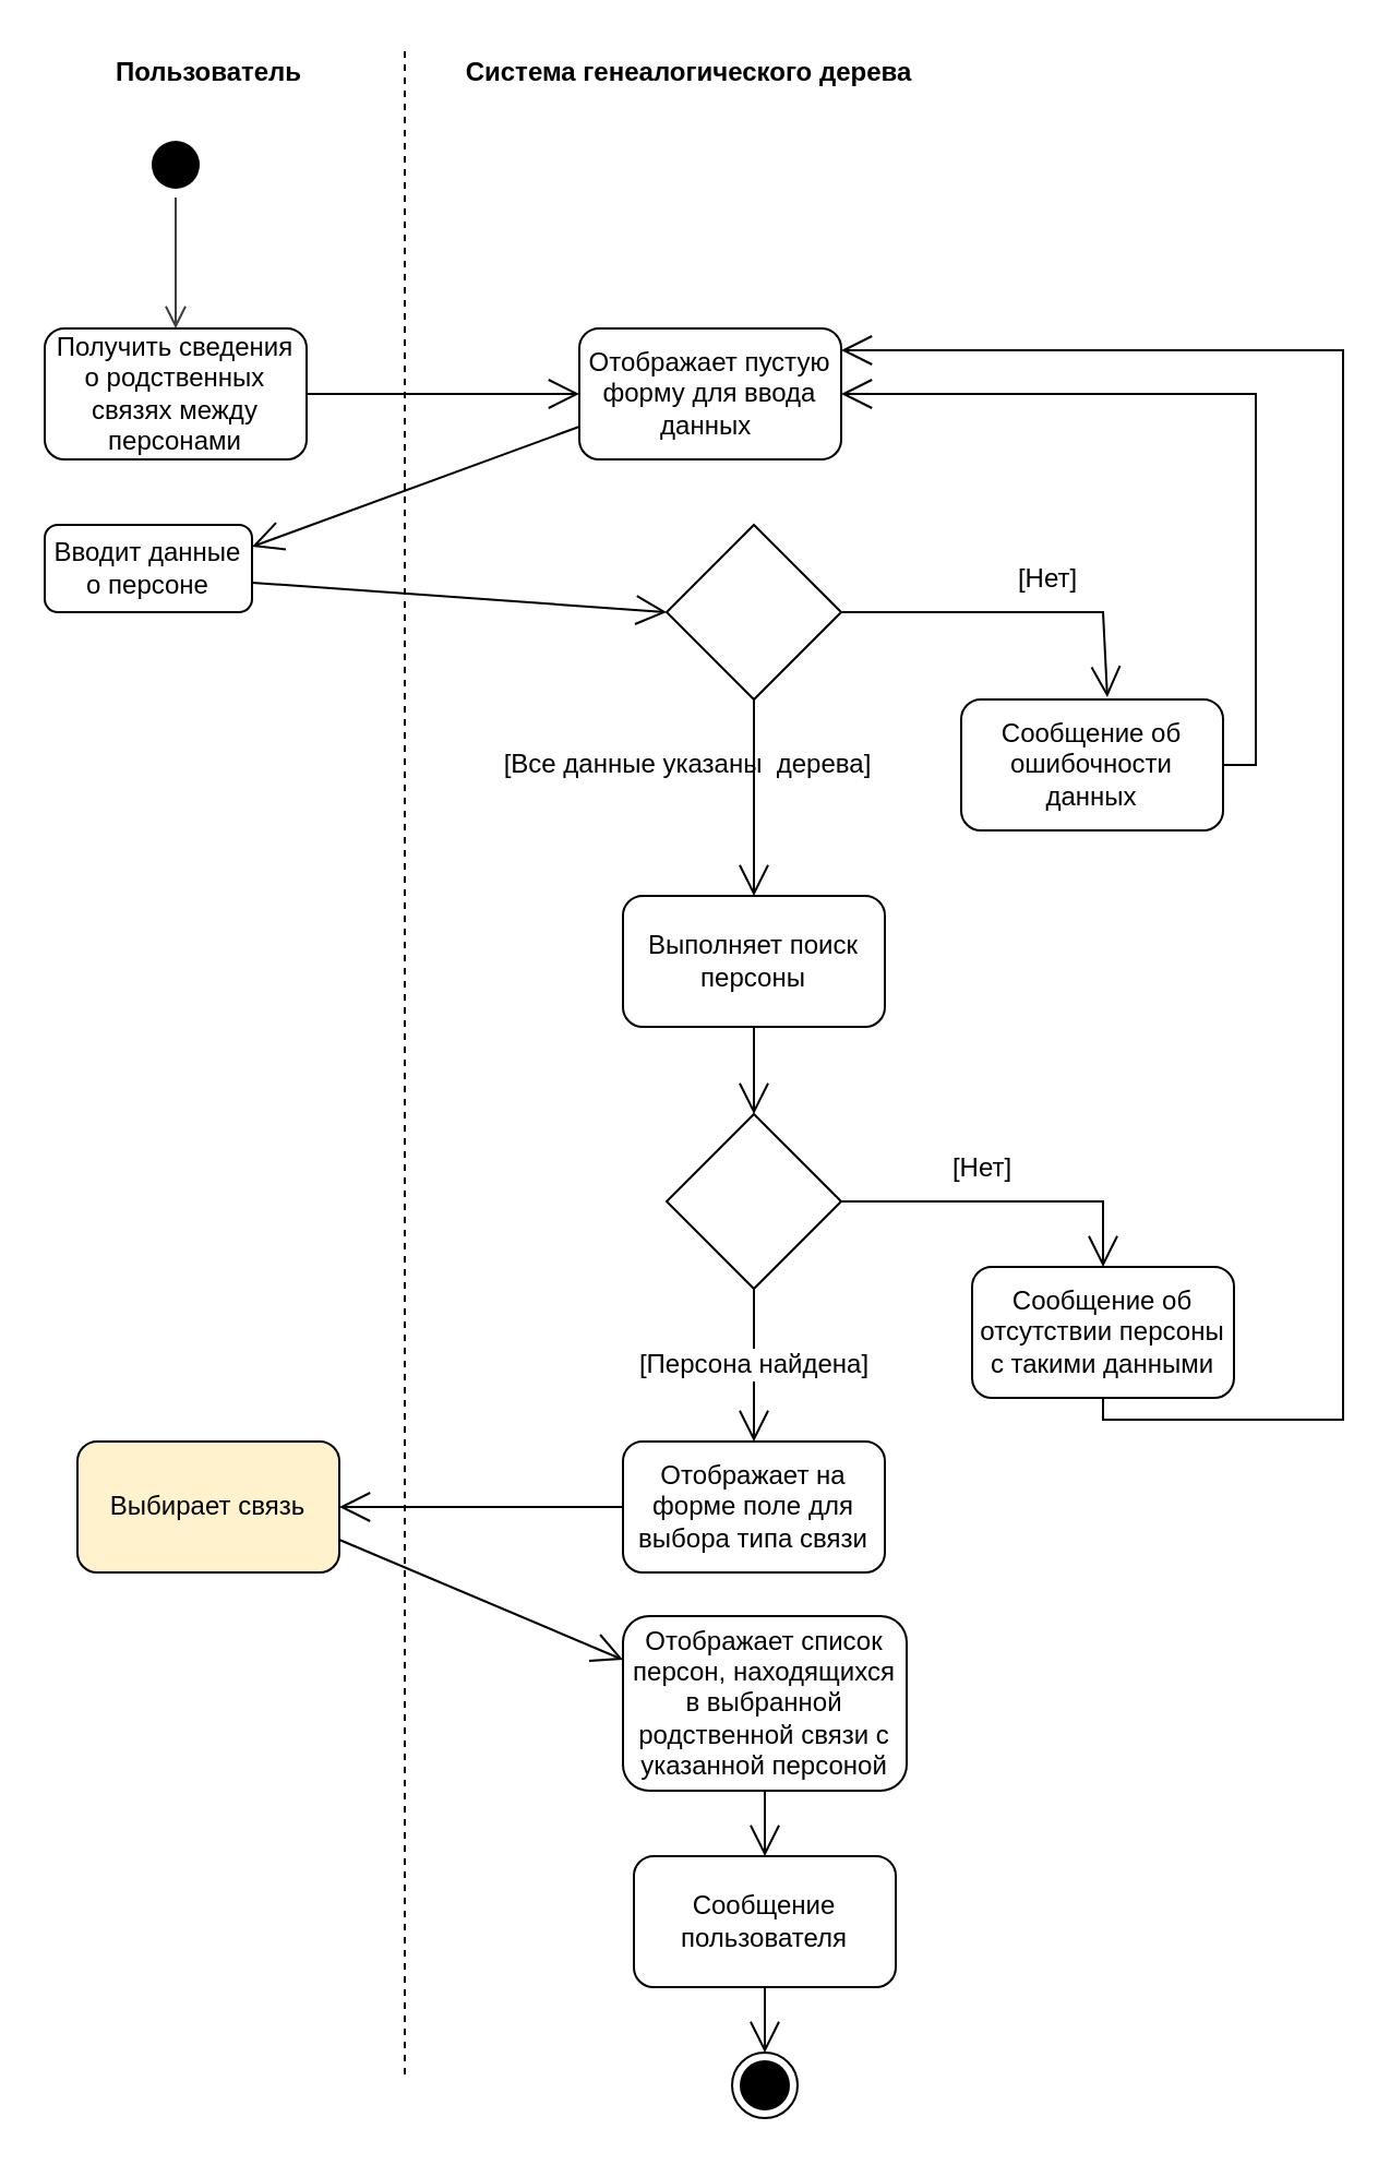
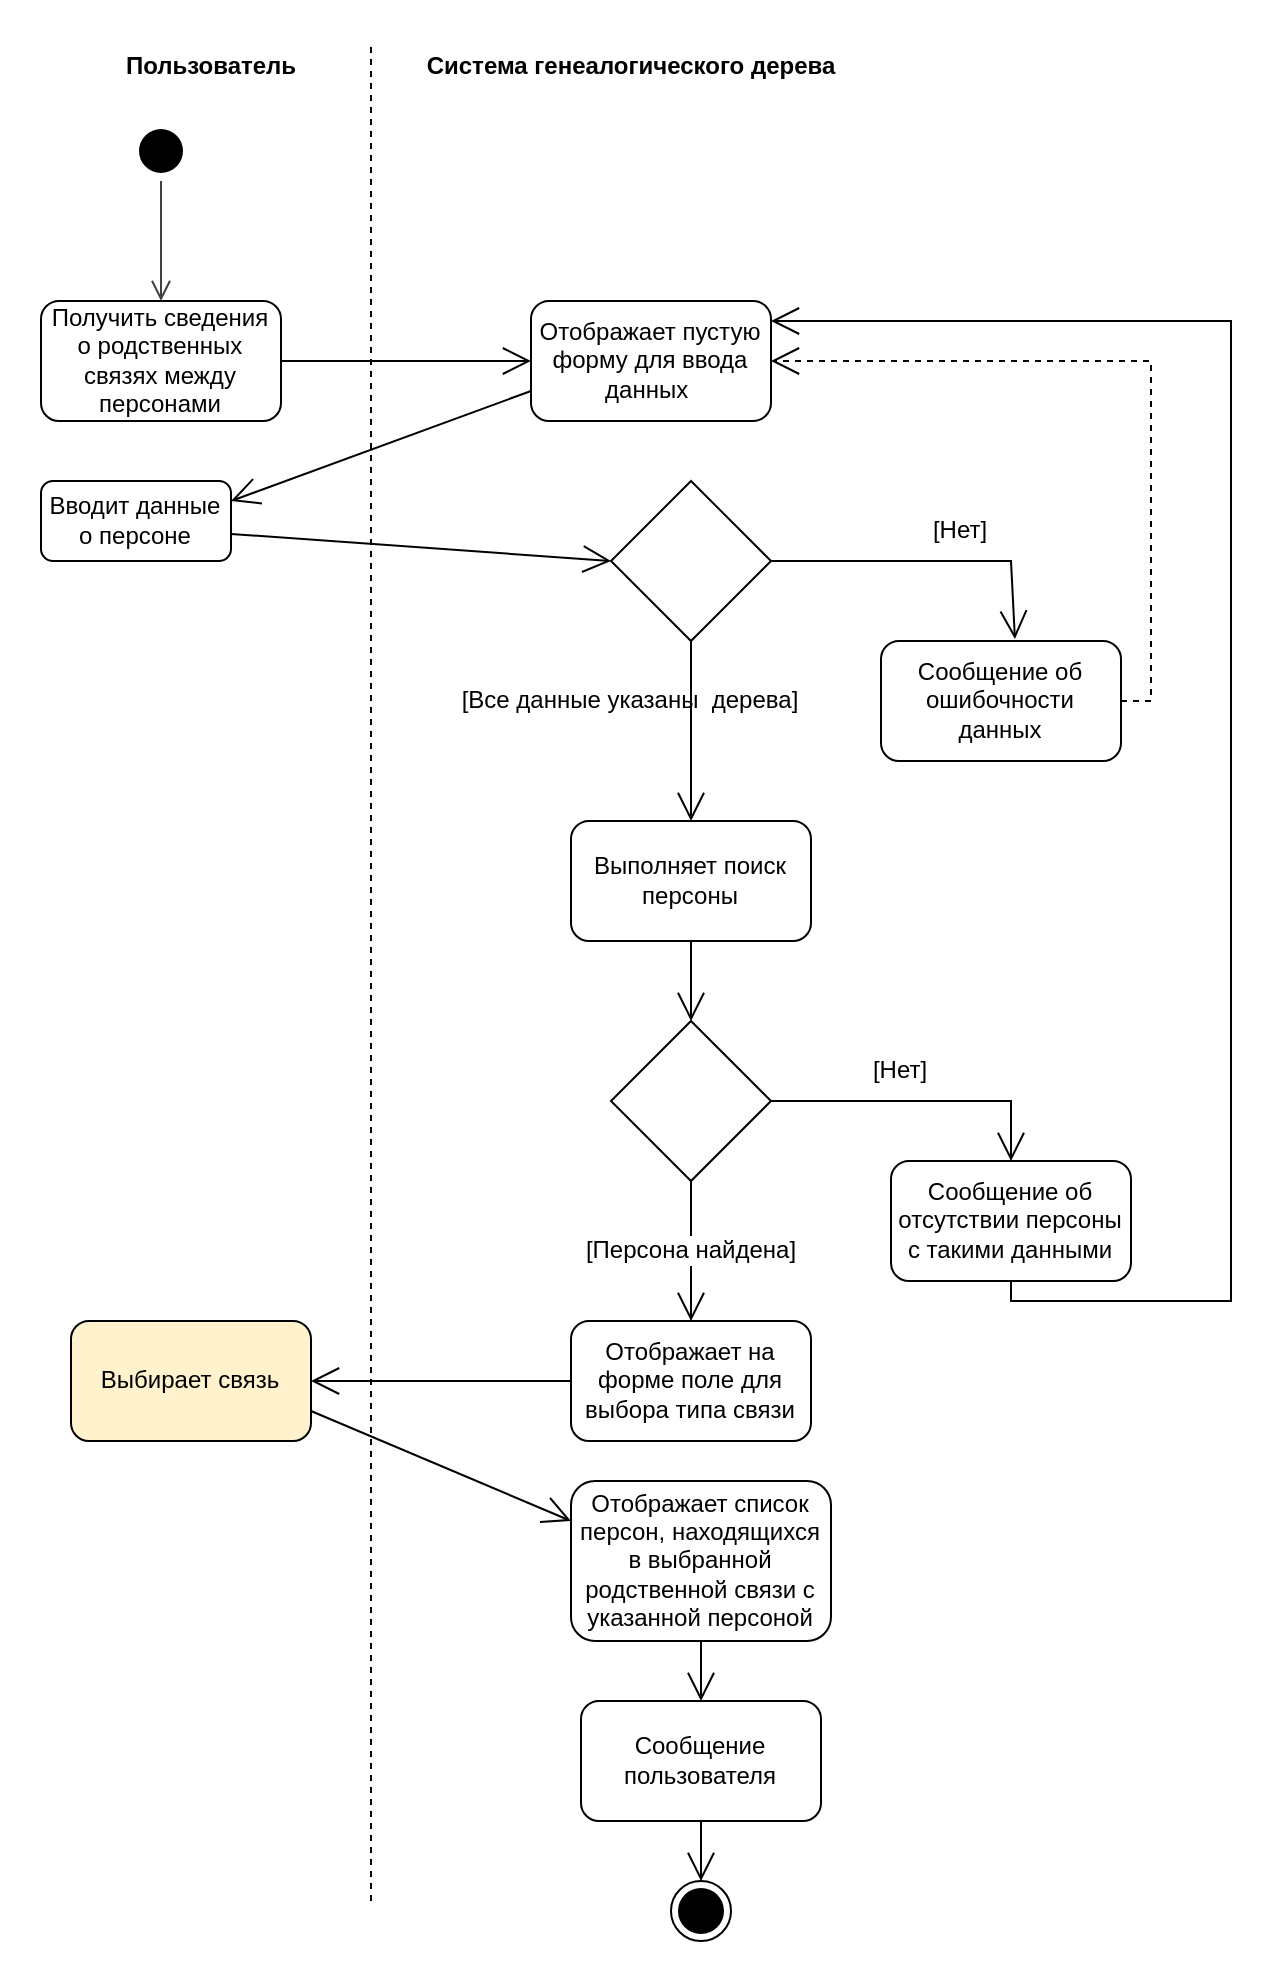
- <mxCell id="3" value="Пользователь" style="text;align=center;fontStyle=1;verticalAlign=middle;spacingLeft=3;spacingRight=3;strokeColor=none;rotatable=0;points=[[0,0.5],[1,0.5]];portConstraint=eastwest;html=1;" vertex="1" parent="1"><mxGeometry x="55" y="20" width="80" height="26" as="geometry" /></mxCell>
+ <mxCell id="3" value="Пользователь" style="text;align=center;fontStyle=1;verticalAlign=middle;spacingLeft=3;spacingRight=3;strokeColor=none;rotatable=0;points=[[0,0.5],[1,0.5]];portConstraint=eastwest;html=1;" vertex="1" parent="1"><mxGeometry x="65" y="20" width="80" height="26" as="geometry" /></mxCell>
- <mxCell id="19" value="" style="endArrow=open;endFill=1;endSize=12;html=1;rounded=0;exitX=1;exitY=0.5;exitDx=0;exitDy=0;entryX=1;entryY=0.5;entryDx=0;entryDy=0;" edge="1" parent="1" source="18" target="9"><mxGeometry width="160" relative="1" as="geometry"><mxPoint x="510" y="250" as="sourcePoint" /><mxPoint x="500" y="410" as="targetPoint" /><Array as="points"><mxPoint x="575" y="350" /><mxPoint x="575" y="180" /></Array></mxGeometry></mxCell>
+ <mxCell id="19" value="" style="endArrow=open;endFill=1;endSize=12;html=1;rounded=0;exitX=1;exitY=0.5;exitDx=0;exitDy=0;entryX=1;entryY=0.5;entryDx=0;entryDy=0;dashed=1;" edge="1" parent="1" source="18" target="9"><mxGeometry width="160" relative="1" as="geometry"><mxPoint x="510" y="250" as="sourcePoint" /><mxPoint x="500" y="410" as="targetPoint" /><Array as="points"><mxPoint x="575" y="350" /><mxPoint x="575" y="180" /></Array></mxGeometry></mxCell>
